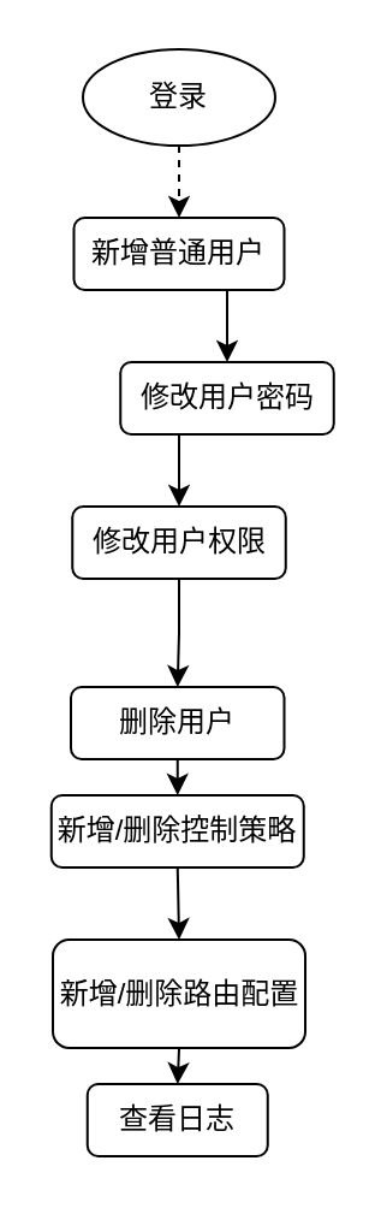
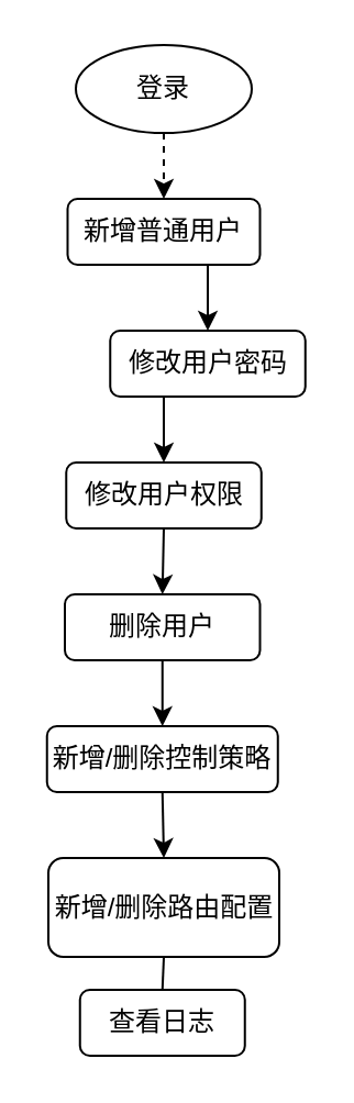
- <mxCell id="12" value="删除用户" style="rounded=1;whiteSpace=wrap;html=1;" vertex="1" parent="1"><mxGeometry x="29" y="285" width="88.75" height="30" as="geometry" /></mxCell>
+ <mxCell id="12" value="删除用户" style="rounded=1;whiteSpace=wrap;html=1;" vertex="1" parent="1"><mxGeometry x="29" y="270" width="88.75" height="30" as="geometry" /></mxCell>
- <mxCell id="15" style="edgeStyle=orthogonalEdgeStyle;rounded=0;orthogonalLoop=1;jettySize=auto;html=1;exitX=0.5;exitY=1;exitDx=0;exitDy=0;entryX=0.5;entryY=0;entryDx=0;entryDy=0;" edge="1" parent="1" source="16" target="8"><mxGeometry relative="1" as="geometry" /></mxCell>
+ <mxCell id="15" style="edgeStyle=orthogonalEdgeStyle;rounded=0;orthogonalLoop=1;jettySize=auto;html=1;exitX=0.5;exitY=1;exitDx=0;exitDy=0;entryX=0.5;entryY=0;entryDx=0;entryDy=0;endArrow=none;" edge="1" parent="1" source="16" target="8"><mxGeometry relative="1" as="geometry" /></mxCell>
